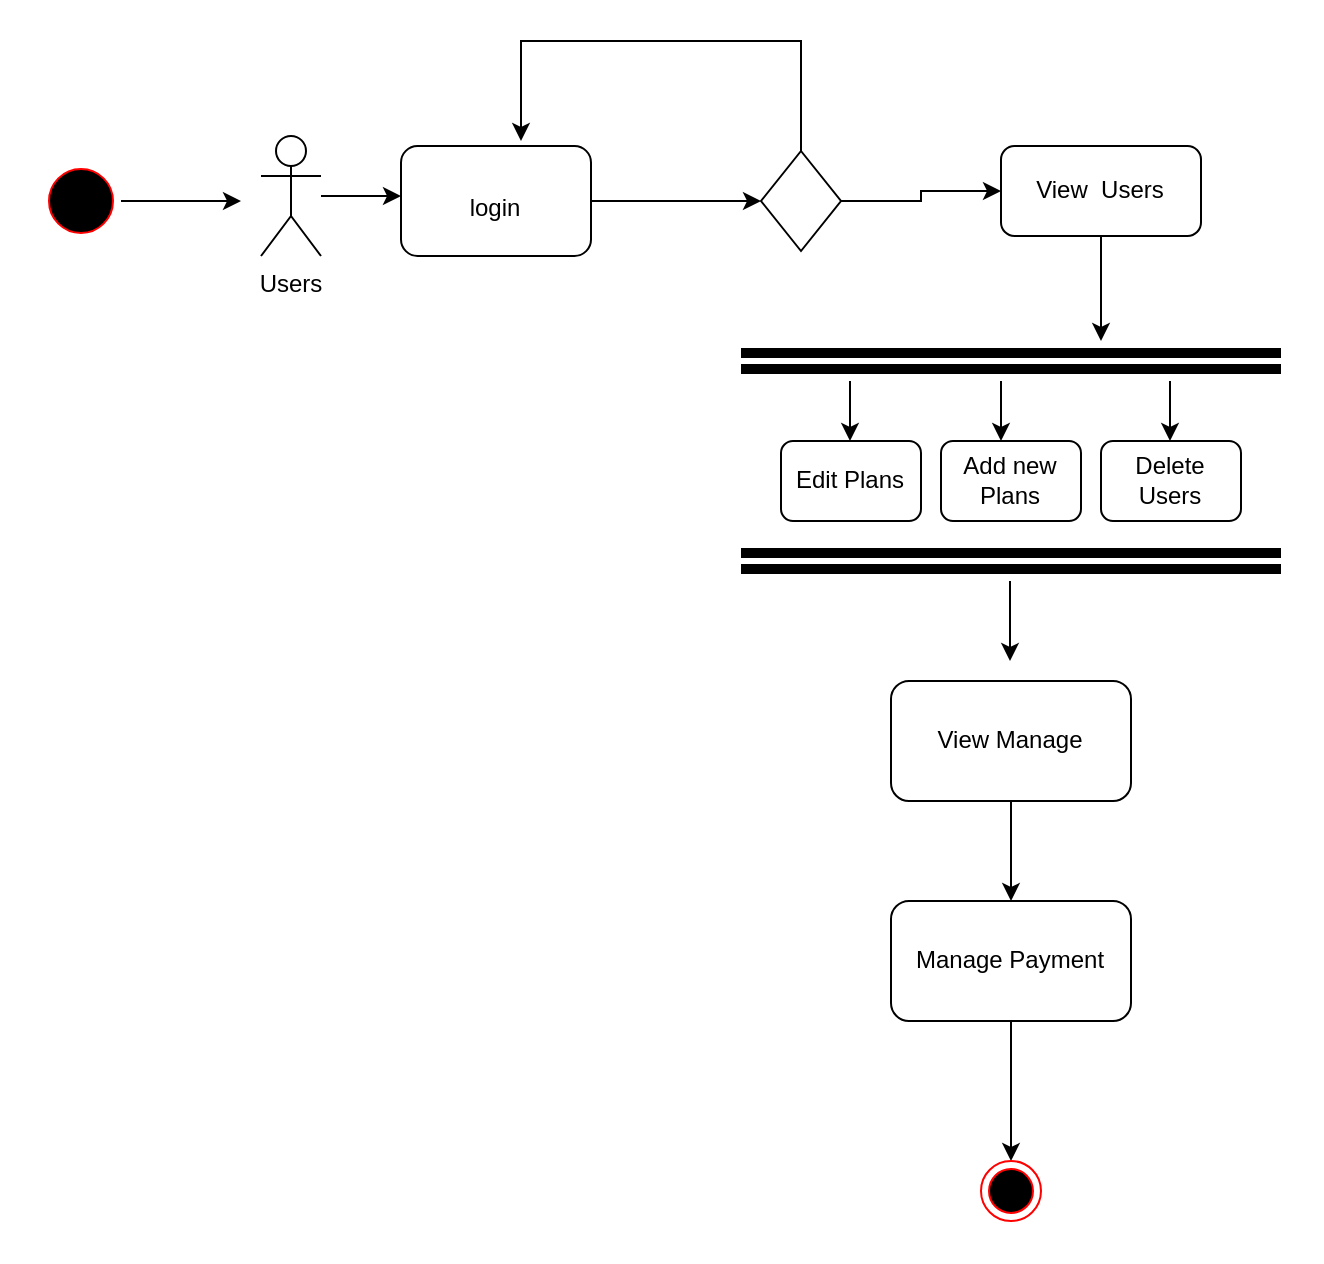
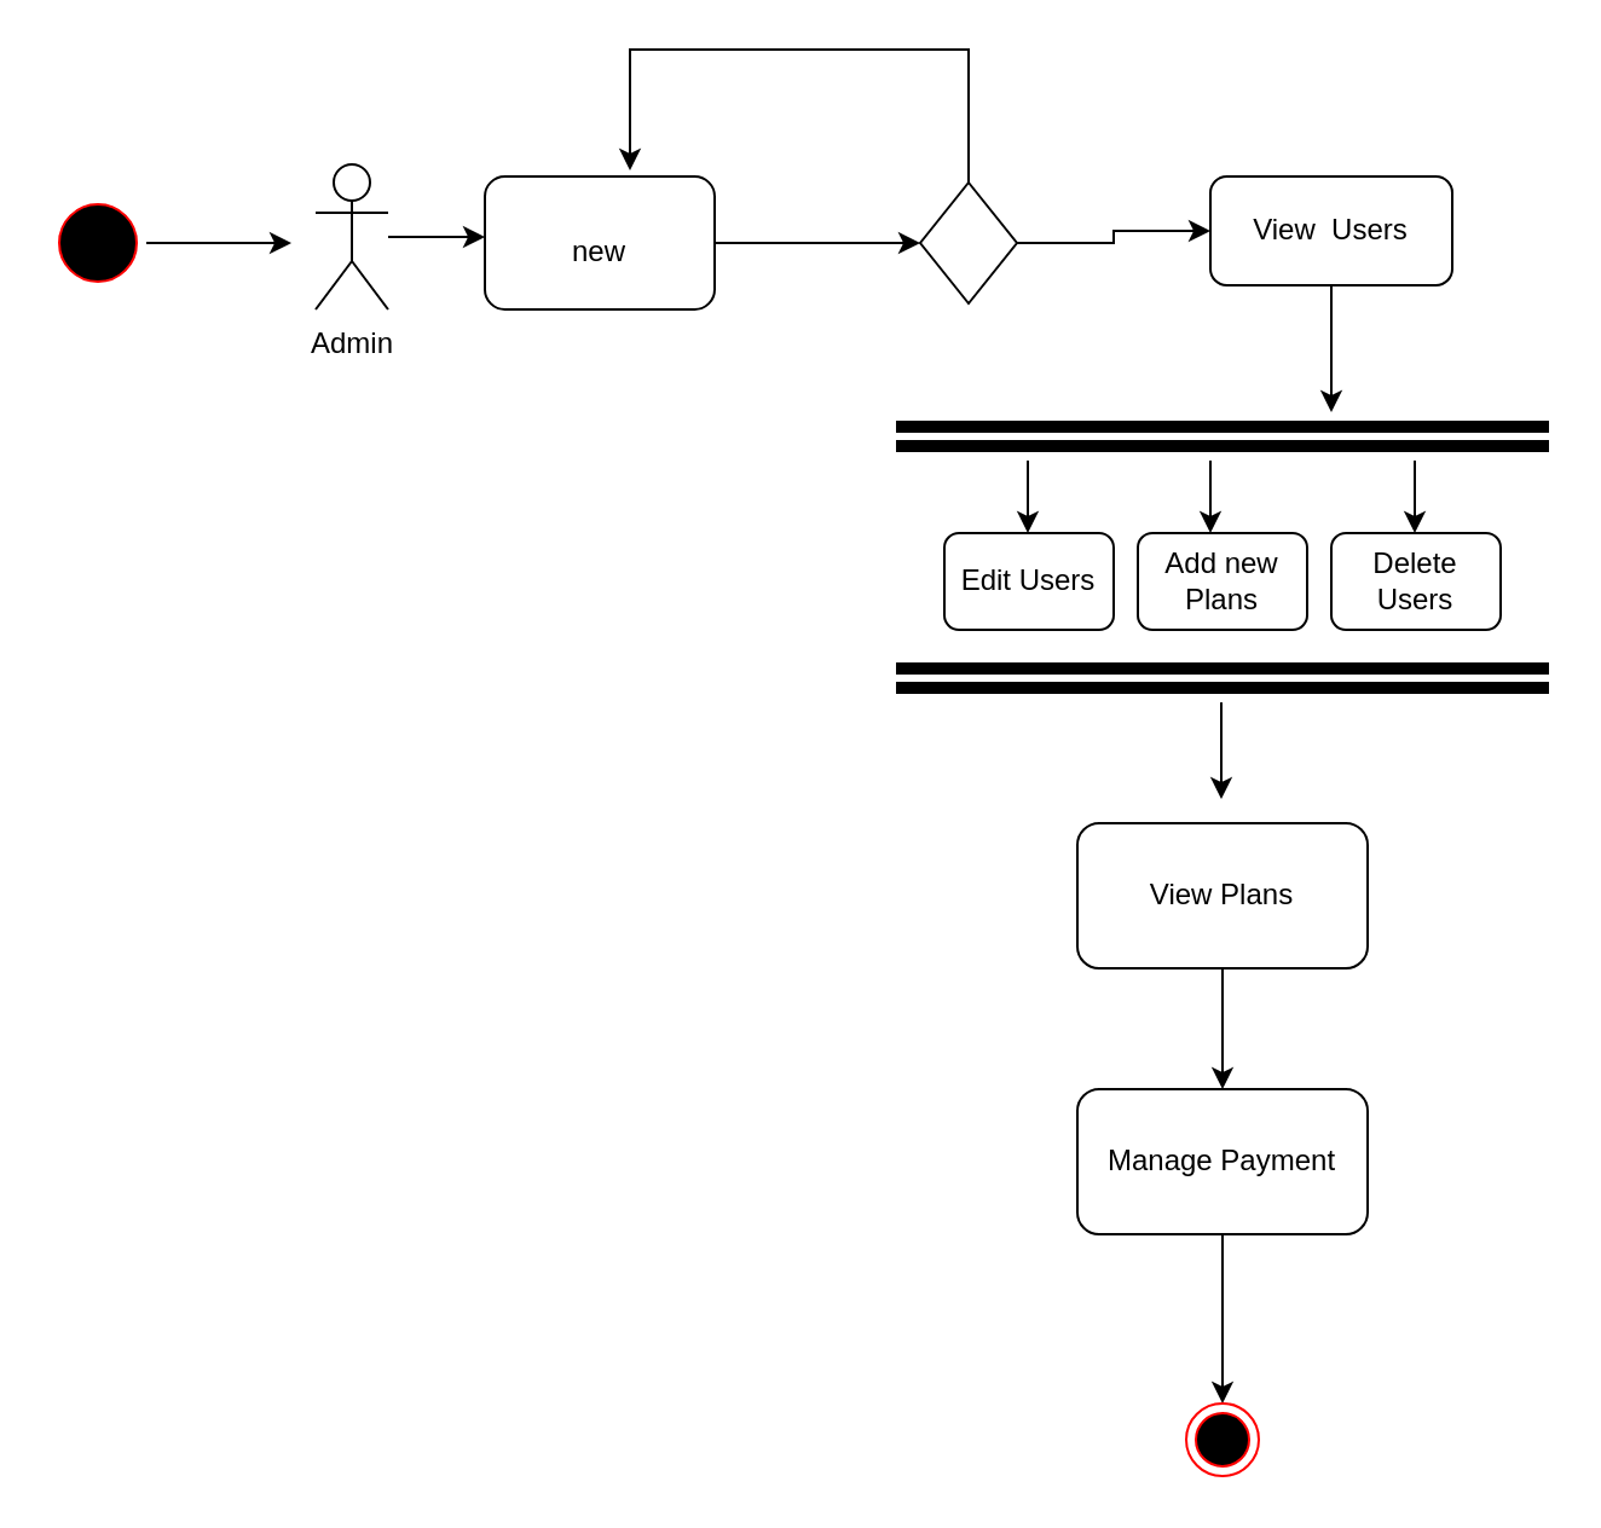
- <mxCell id="5" value="&lt;font style=&quot;font-size: 12px&quot;&gt;login&lt;/font&gt;" style="rounded=1;whiteSpace=wrap;html=1;fontSize=20;fillColor=none;strokeColor=default;" parent="1" vertex="1"><mxGeometry x="200" y="72.5" width="95" height="55" as="geometry" /></mxCell>
+ <mxCell id="5" value="&lt;font style=&quot;font-size: 12px&quot;&gt;new&lt;/font&gt;" style="rounded=1;whiteSpace=wrap;html=1;fontSize=20;fillColor=none;strokeColor=default;" parent="1" vertex="1"><mxGeometry x="200" y="72.5" width="95" height="55" as="geometry" /></mxCell>
- <mxCell id="26" value="Users" style="shape=umlActor;verticalLabelPosition=bottom;verticalAlign=top;html=1;outlineConnect=0;" parent="1" vertex="1"><mxGeometry x="130" y="67.5" width="30" height="60" as="geometry" /></mxCell>
+ <mxCell id="26" value="Admin" style="shape=umlActor;verticalLabelPosition=bottom;verticalAlign=top;html=1;outlineConnect=0;" parent="1" vertex="1"><mxGeometry x="130" y="67.5" width="30" height="60" as="geometry" /></mxCell>
- <mxCell id="16" value="Edit Plans" style="rounded=1;whiteSpace=wrap;html=1;fontSize=12;strokeColor=default;fillColor=none;" parent="1" vertex="1"><mxGeometry x="390" y="220" width="70" height="40" as="geometry" /></mxCell>
+ <mxCell id="16" value="Edit Users" style="rounded=1;whiteSpace=wrap;html=1;fontSize=12;strokeColor=default;fillColor=none;" parent="1" vertex="1"><mxGeometry x="390" y="220" width="70" height="40" as="geometry" /></mxCell>
- <mxCell id="21" value="View Manage" style="rounded=1;whiteSpace=wrap;html=1;fontSize=12;strokeColor=default;fillColor=none;" parent="1" vertex="1"><mxGeometry x="445" y="340" width="120" height="60" as="geometry" /></mxCell>
+ <mxCell id="21" value="View Plans" style="rounded=1;whiteSpace=wrap;html=1;fontSize=12;strokeColor=default;fillColor=none;" parent="1" vertex="1"><mxGeometry x="445" y="340" width="120" height="60" as="geometry" /></mxCell>
